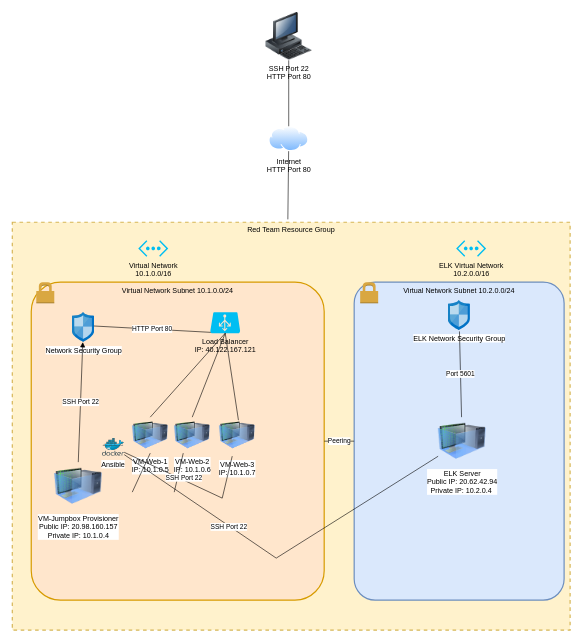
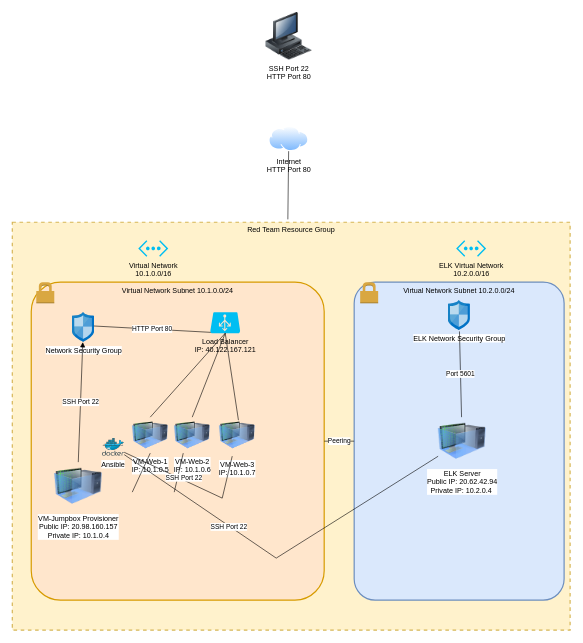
- <mxCell id="4" value="" style="endArrow=none;html=1;rounded=0;entryX=0.5;entryY=1;entryDx=0;entryDy=0;exitX=0.5;exitY=0;exitDx=0;exitDy=0;" edge="1" parent="1" source="3" target="2"><mxGeometry width="50" height="50" relative="1" as="geometry"><mxPoint x="400" y="-320" as="sourcePoint" /><mxPoint x="450" y="-370" as="targetPoint" /><Array as="points" /></mxGeometry></mxCell>
